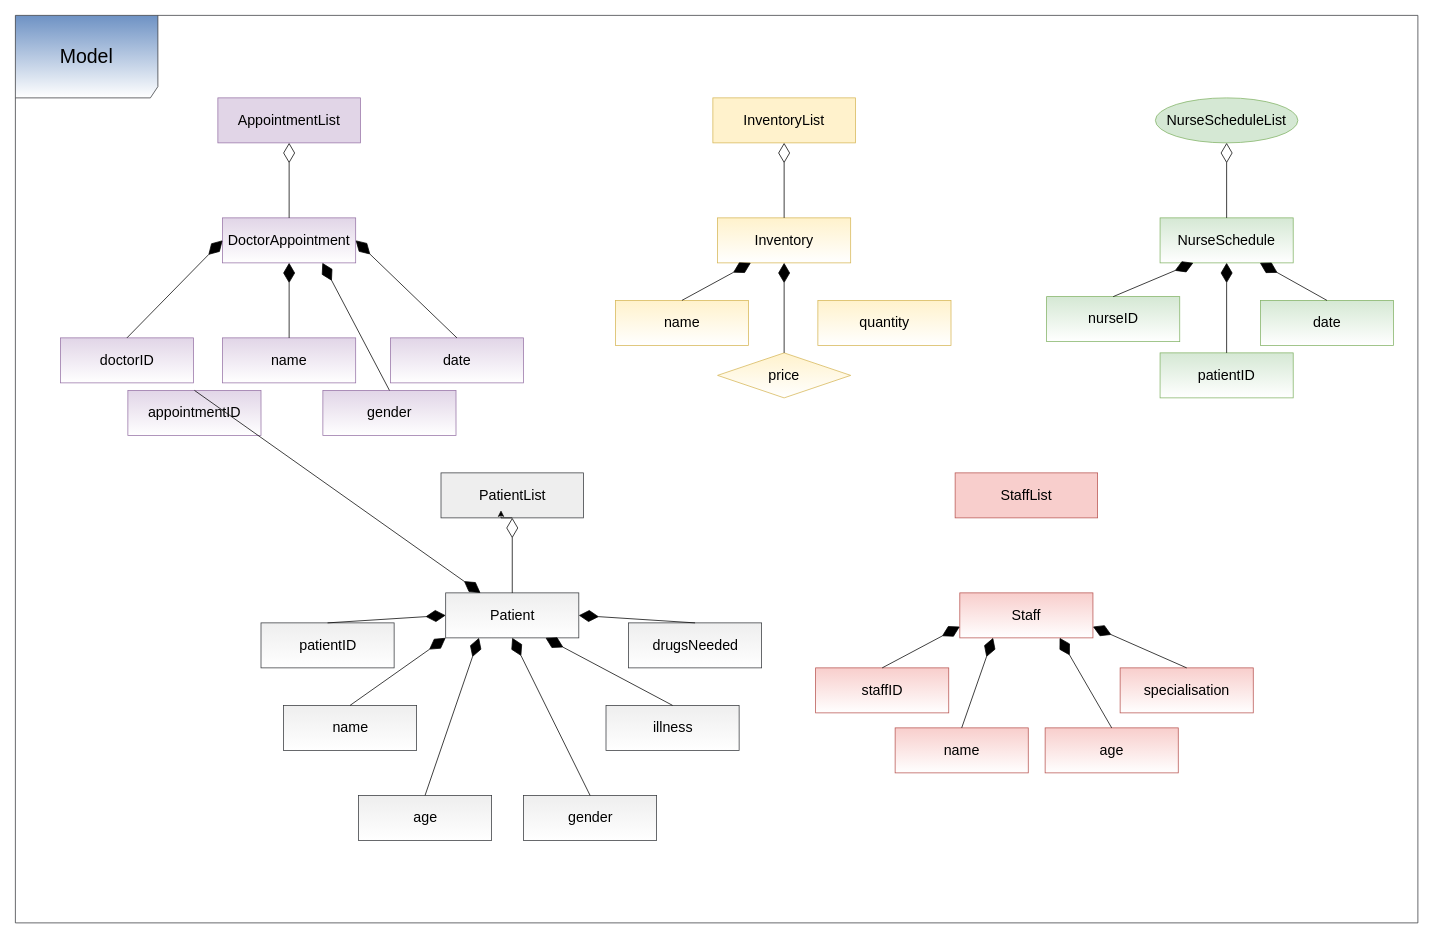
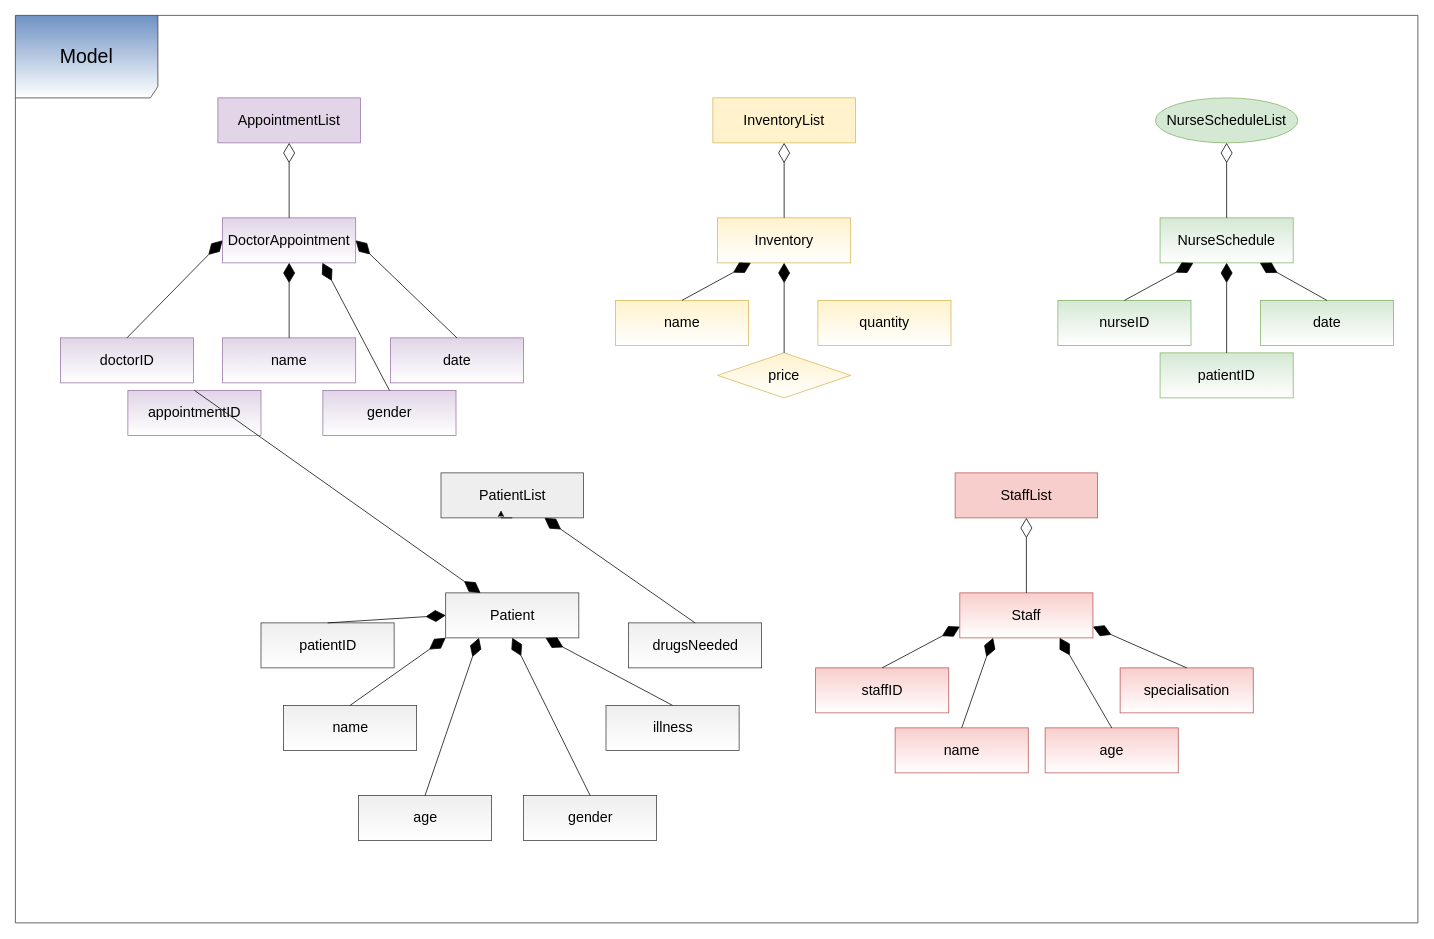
- <mxCell id="33" value="&lt;font style=&quot;font-size: 19px&quot;&gt;nurseID&lt;/font&gt;" style="rounded=0;whiteSpace=wrap;html=1;glass=0;fillColor=#d5e8d4;strokeColor=#82b366;gradientColor=#ffffff;" vertex="1" parent="1"><mxGeometry x="1395" y="395" width="177.5" height="60" as="geometry" /></mxCell>
+ <mxCell id="33" value="&lt;font style=&quot;font-size: 19px&quot;&gt;nurseID&lt;/font&gt;" style="rounded=0;whiteSpace=wrap;html=1;glass=0;fillColor=#d5e8d4;strokeColor=#82b366;gradientColor=#ffffff;" vertex="1" parent="1"><mxGeometry x="1410" y="400" width="177.5" height="60" as="geometry" /></mxCell>
- <mxCell id="14" value="" style="endArrow=diamondThin;endFill=0;endSize=24;html=1;entryX=0.5;entryY=1;entryDx=0;entryDy=0;exitX=0.5;exitY=0;exitDx=0;exitDy=0;" edge="1" parent="1" source="13" target="12"><mxGeometry width="160" relative="1" as="geometry"><mxPoint x="927.5" y="810" as="sourcePoint" /><mxPoint x="1087.5" y="810" as="targetPoint" /></mxGeometry></mxCell>
+ <mxCell id="17" value="" style="endArrow=diamondThin;endFill=0;endSize=24;html=1;entryX=0.5;entryY=1;entryDx=0;entryDy=0;exitX=0.5;exitY=0;exitDx=0;exitDy=0;" edge="1" parent="1" source="16" target="15"><mxGeometry width="160" relative="1" as="geometry"><mxPoint x="1613" y="810" as="sourcePoint" /><mxPoint x="1773" y="810" as="targetPoint" /></mxGeometry></mxCell>
- <mxCell id="50" value="" style="endArrow=diamondThin;endFill=1;endSize=24;html=1;entryX=1;entryY=0.5;entryDx=0;entryDy=0;exitX=0.5;exitY=0;exitDx=0;exitDy=0;" edge="1" parent="1" source="42" target="13"><mxGeometry width="160" relative="1" as="geometry"><mxPoint x="717.5" y="810" as="sourcePoint" /><mxPoint x="877.5" y="810" as="targetPoint" /></mxGeometry></mxCell>
+ <mxCell id="50" value="" style="endArrow=diamondThin;endFill=1;endSize=24;html=1;exitX=0.5;exitY=0;exitDx=0;exitDy=0;" edge="1" parent="1" source="42" target="12"><mxGeometry width="160" relative="1" as="geometry"><mxPoint x="717.5" y="810" as="sourcePoint" /><mxPoint x="877.5" y="810" as="targetPoint" /></mxGeometry></mxCell>
